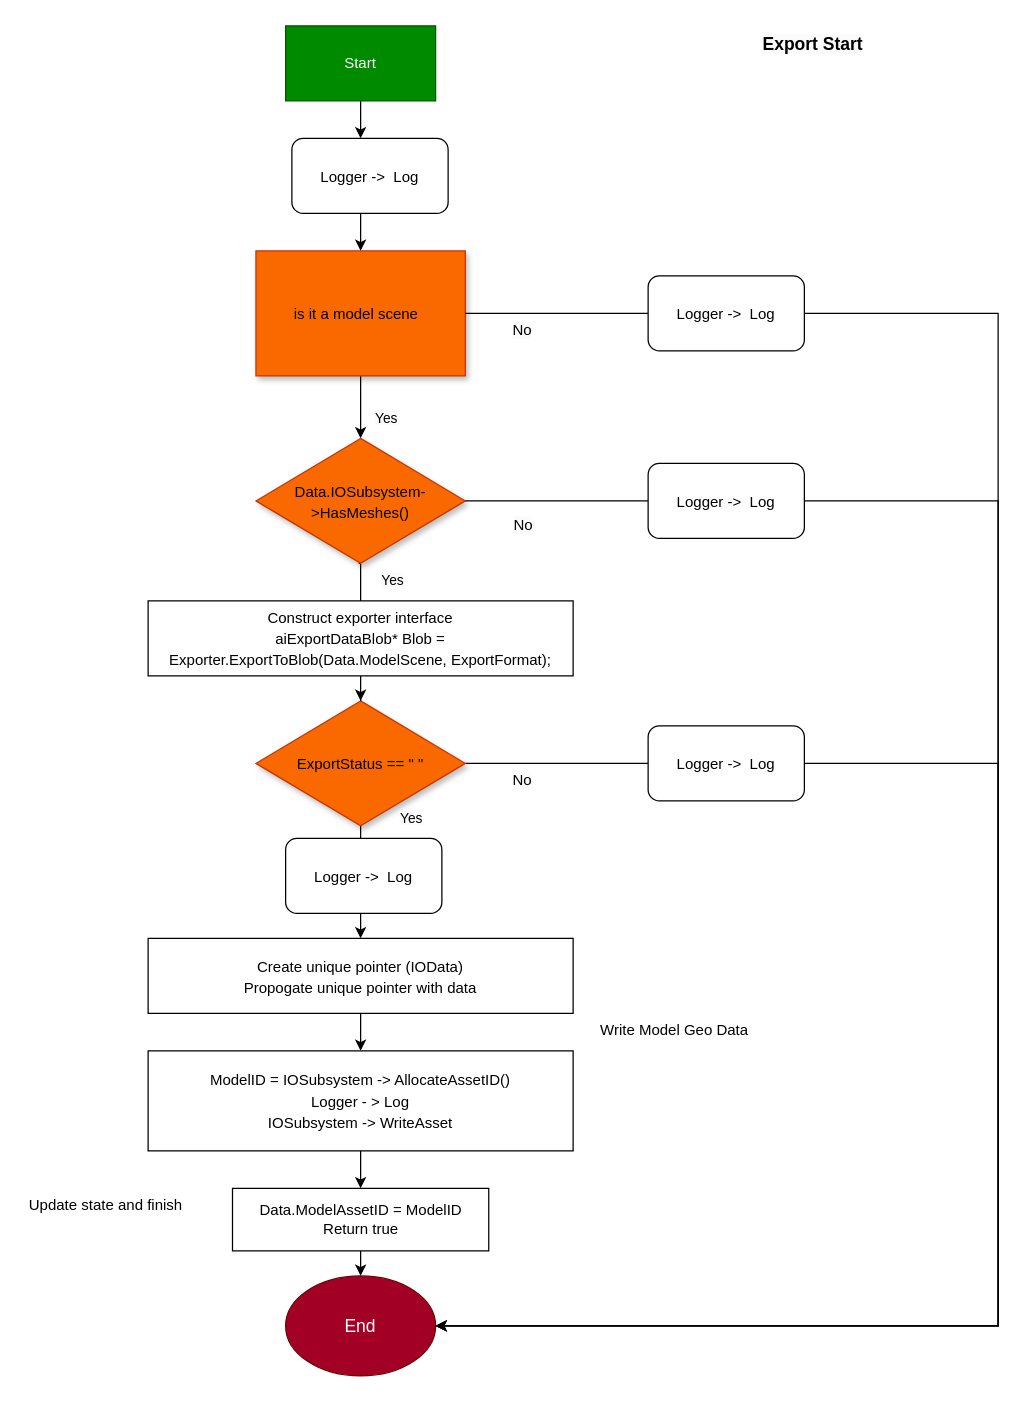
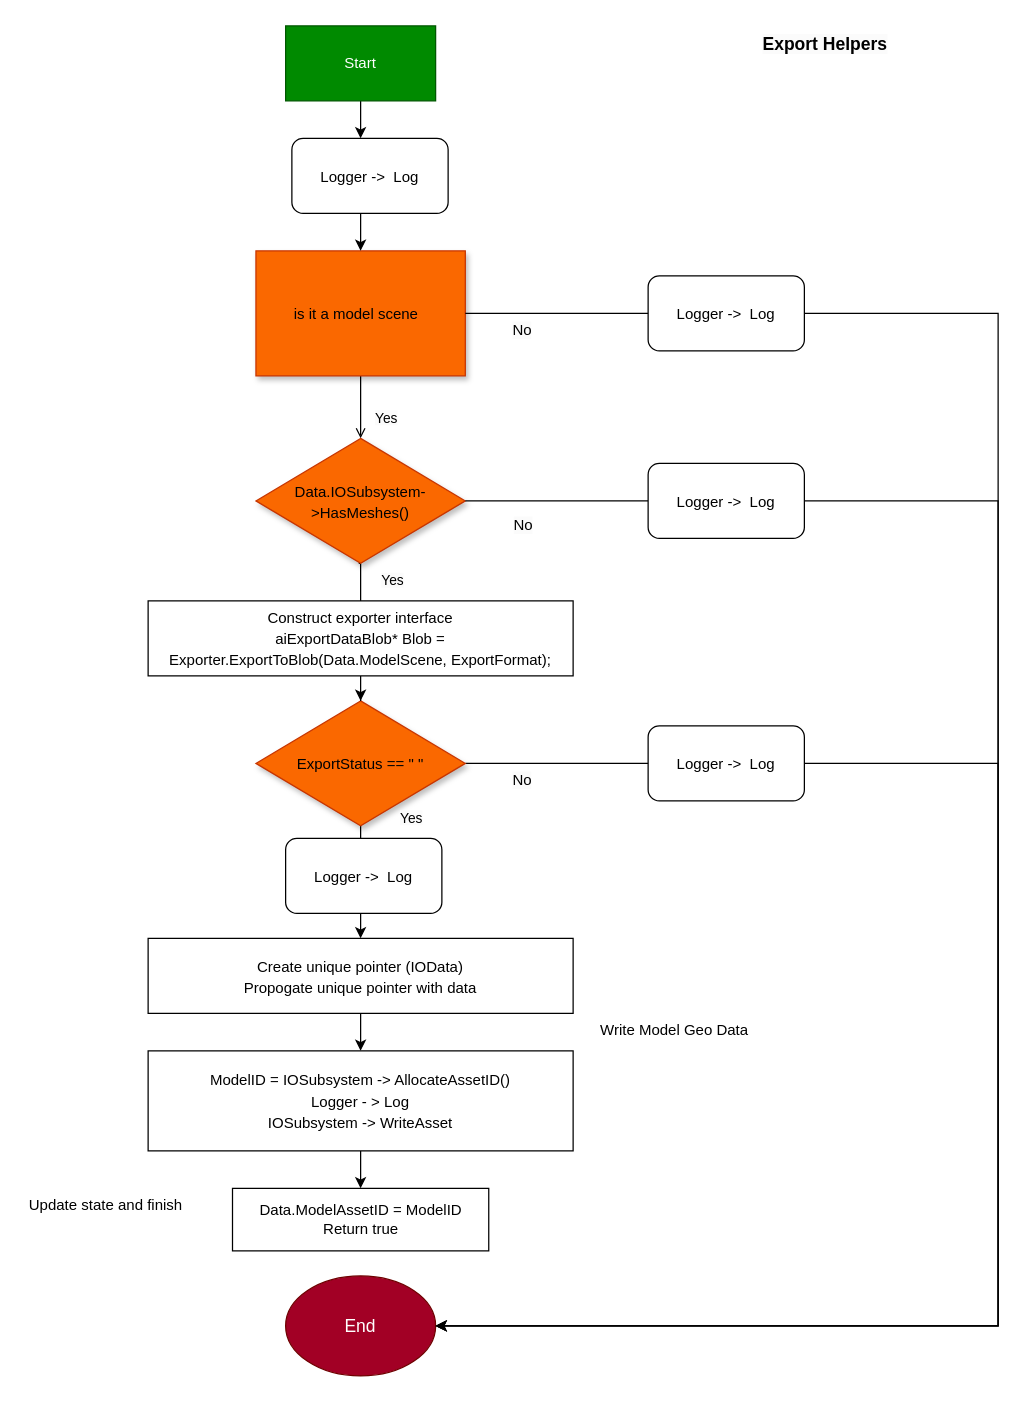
- <mxCell id="19" value="&lt;span style=&quot;color: rgb(0, 0, 0); font-family: Helvetica; font-size: 14px; font-style: normal; font-variant-ligatures: normal; font-variant-caps: normal; letter-spacing: normal; orphans: 2; text-align: left; text-indent: 0px; text-transform: none; widows: 2; word-spacing: 0px; -webkit-text-stroke-width: 0px; background-color: rgb(251, 251, 251); text-decoration-thickness: initial; text-decoration-style: initial; text-decoration-color: initial; float: none; display: inline !important;&quot;&gt;&lt;b&gt;Export Start&lt;br&gt;&lt;/b&gt;&lt;br&gt;&lt;/span&gt;" style="text;whiteSpace=wrap;html=1;" vertex="1" parent="1"><mxGeometry x="608" y="20" width="130" height="40" as="geometry" /></mxCell>
+ <mxCell id="19" value="&lt;span style=&quot;color: rgb(0, 0, 0); font-family: Helvetica; font-size: 14px; font-style: normal; font-variant-ligatures: normal; font-variant-caps: normal; letter-spacing: normal; orphans: 2; text-align: left; text-indent: 0px; text-transform: none; widows: 2; word-spacing: 0px; -webkit-text-stroke-width: 0px; background-color: rgb(251, 251, 251); text-decoration-thickness: initial; text-decoration-style: initial; text-decoration-color: initial; float: none; display: inline !important;&quot;&gt;&lt;b&gt;Export Helpers&lt;br&gt;&lt;/b&gt;&lt;br&gt;&lt;/span&gt;" style="text;whiteSpace=wrap;html=1;" vertex="1" parent="1"><mxGeometry x="608" y="20" width="130" height="40" as="geometry" /></mxCell>
- <mxCell id="6" style="edgeStyle=orthogonalEdgeStyle;rounded=0;orthogonalLoop=1;jettySize=auto;html=1;exitX=0.5;exitY=1;exitDx=0;exitDy=0;entryX=0.5;entryY=0;entryDx=0;entryDy=0;fontSize=12;" edge="1" parent="1" source="7" target="15"><mxGeometry relative="1" as="geometry" /></mxCell>
+ <mxCell id="6" style="edgeStyle=orthogonalEdgeStyle;rounded=0;orthogonalLoop=1;jettySize=auto;html=1;exitX=0.5;exitY=1;exitDx=0;exitDy=0;entryX=0.5;entryY=0;entryDx=0;entryDy=0;fontSize=12;endArrow=open;" edge="1" parent="1" source="7" target="15"><mxGeometry relative="1" as="geometry" /></mxCell>
- <mxCell id="9" style="edgeStyle=orthogonalEdgeStyle;rounded=0;orthogonalLoop=1;jettySize=auto;html=1;exitX=0.5;exitY=1;exitDx=0;exitDy=0;entryX=0.5;entryY=0;entryDx=0;entryDy=0;" edge="1" parent="1" source="10" target="4"><mxGeometry relative="1" as="geometry" /></mxCell>
